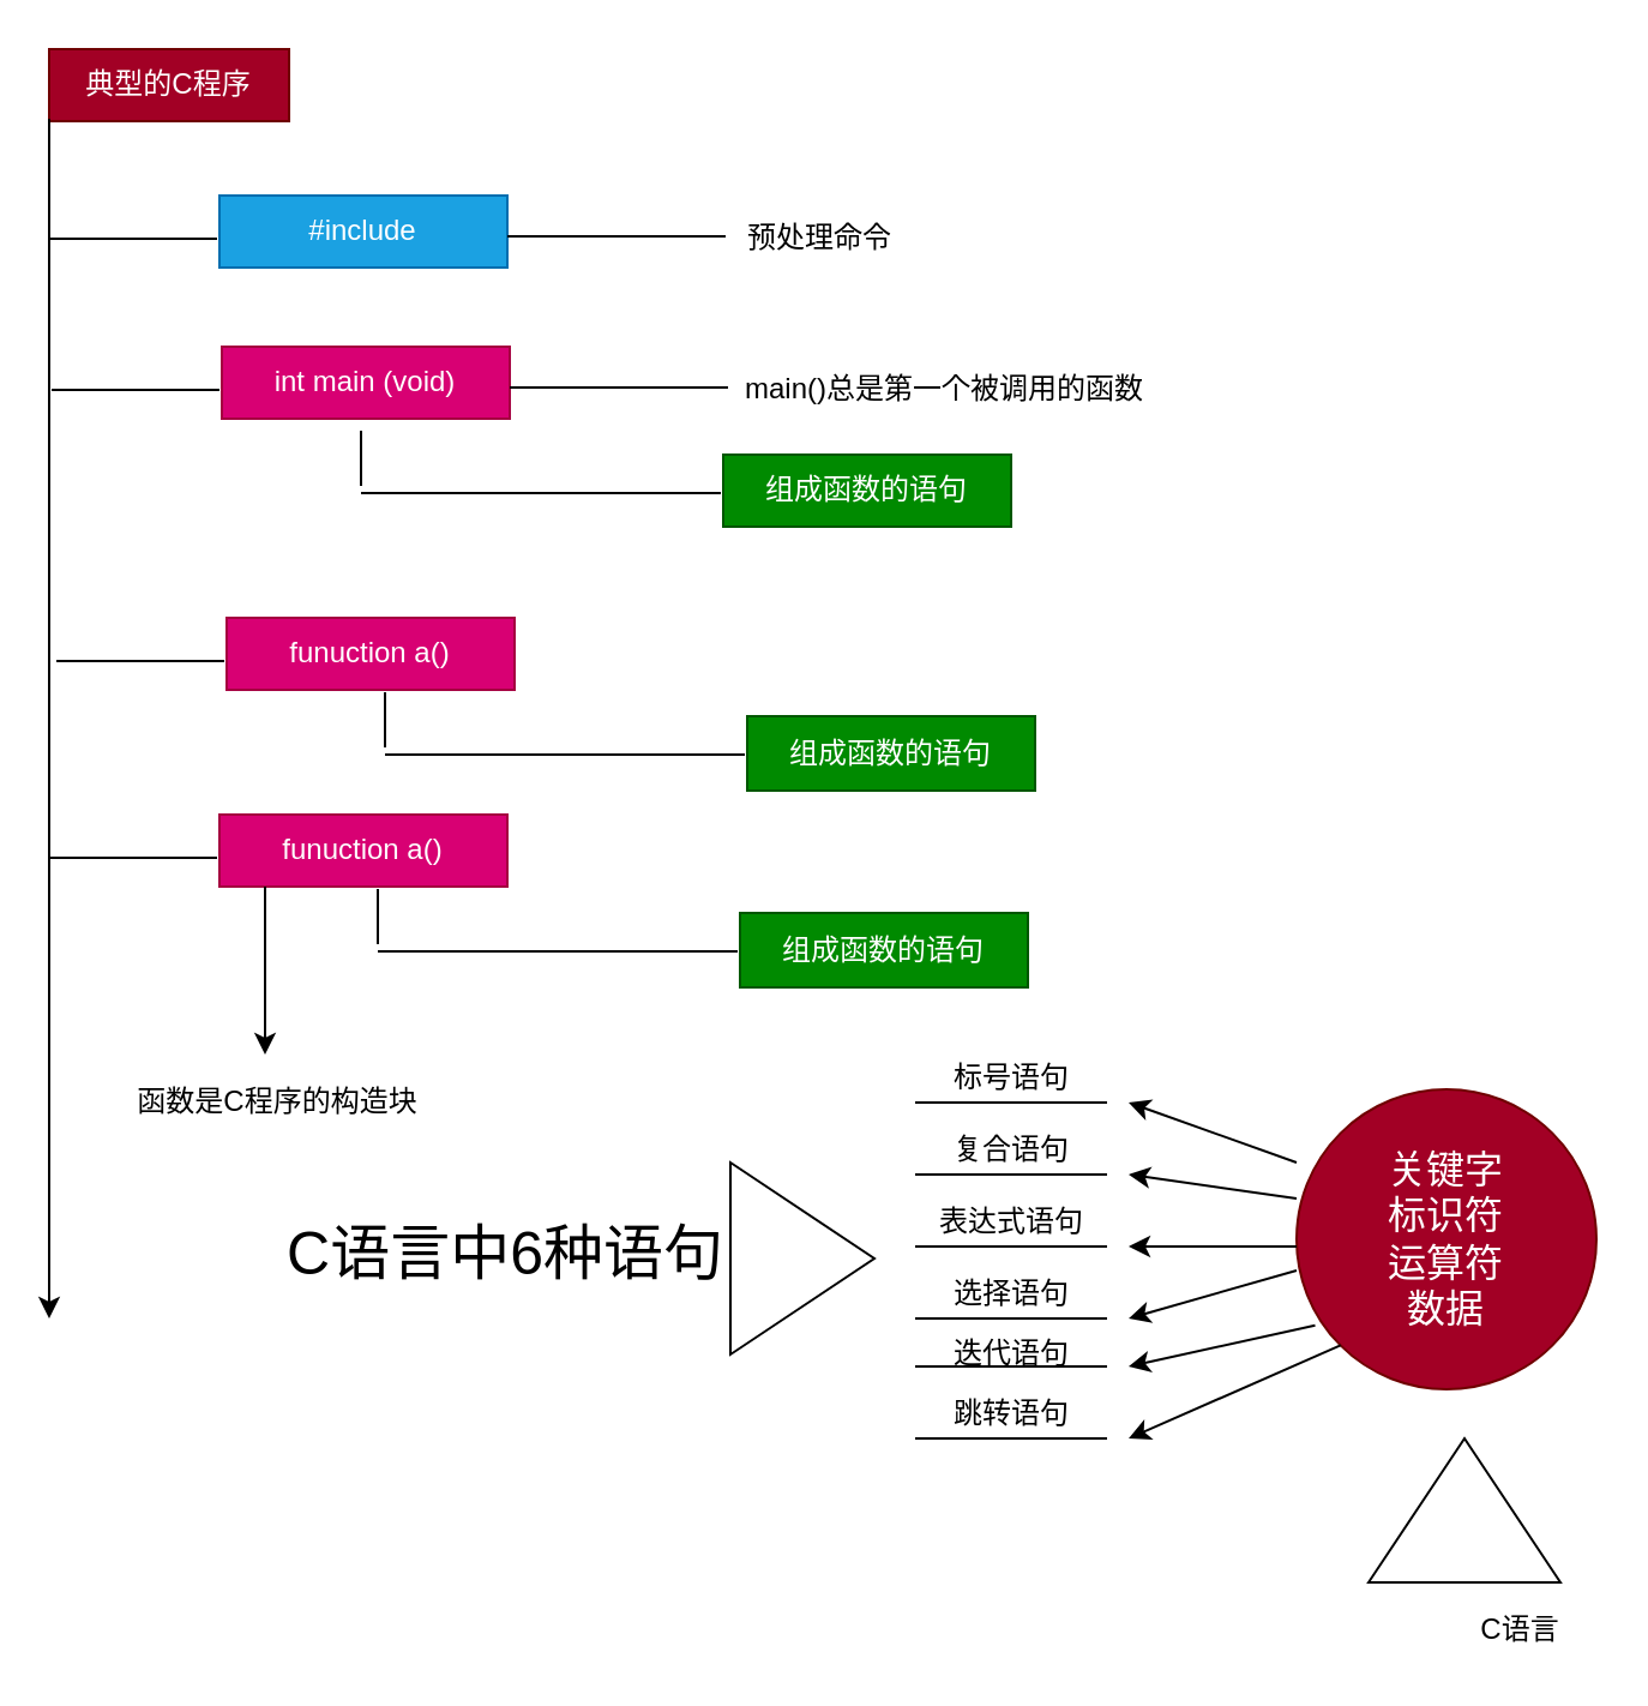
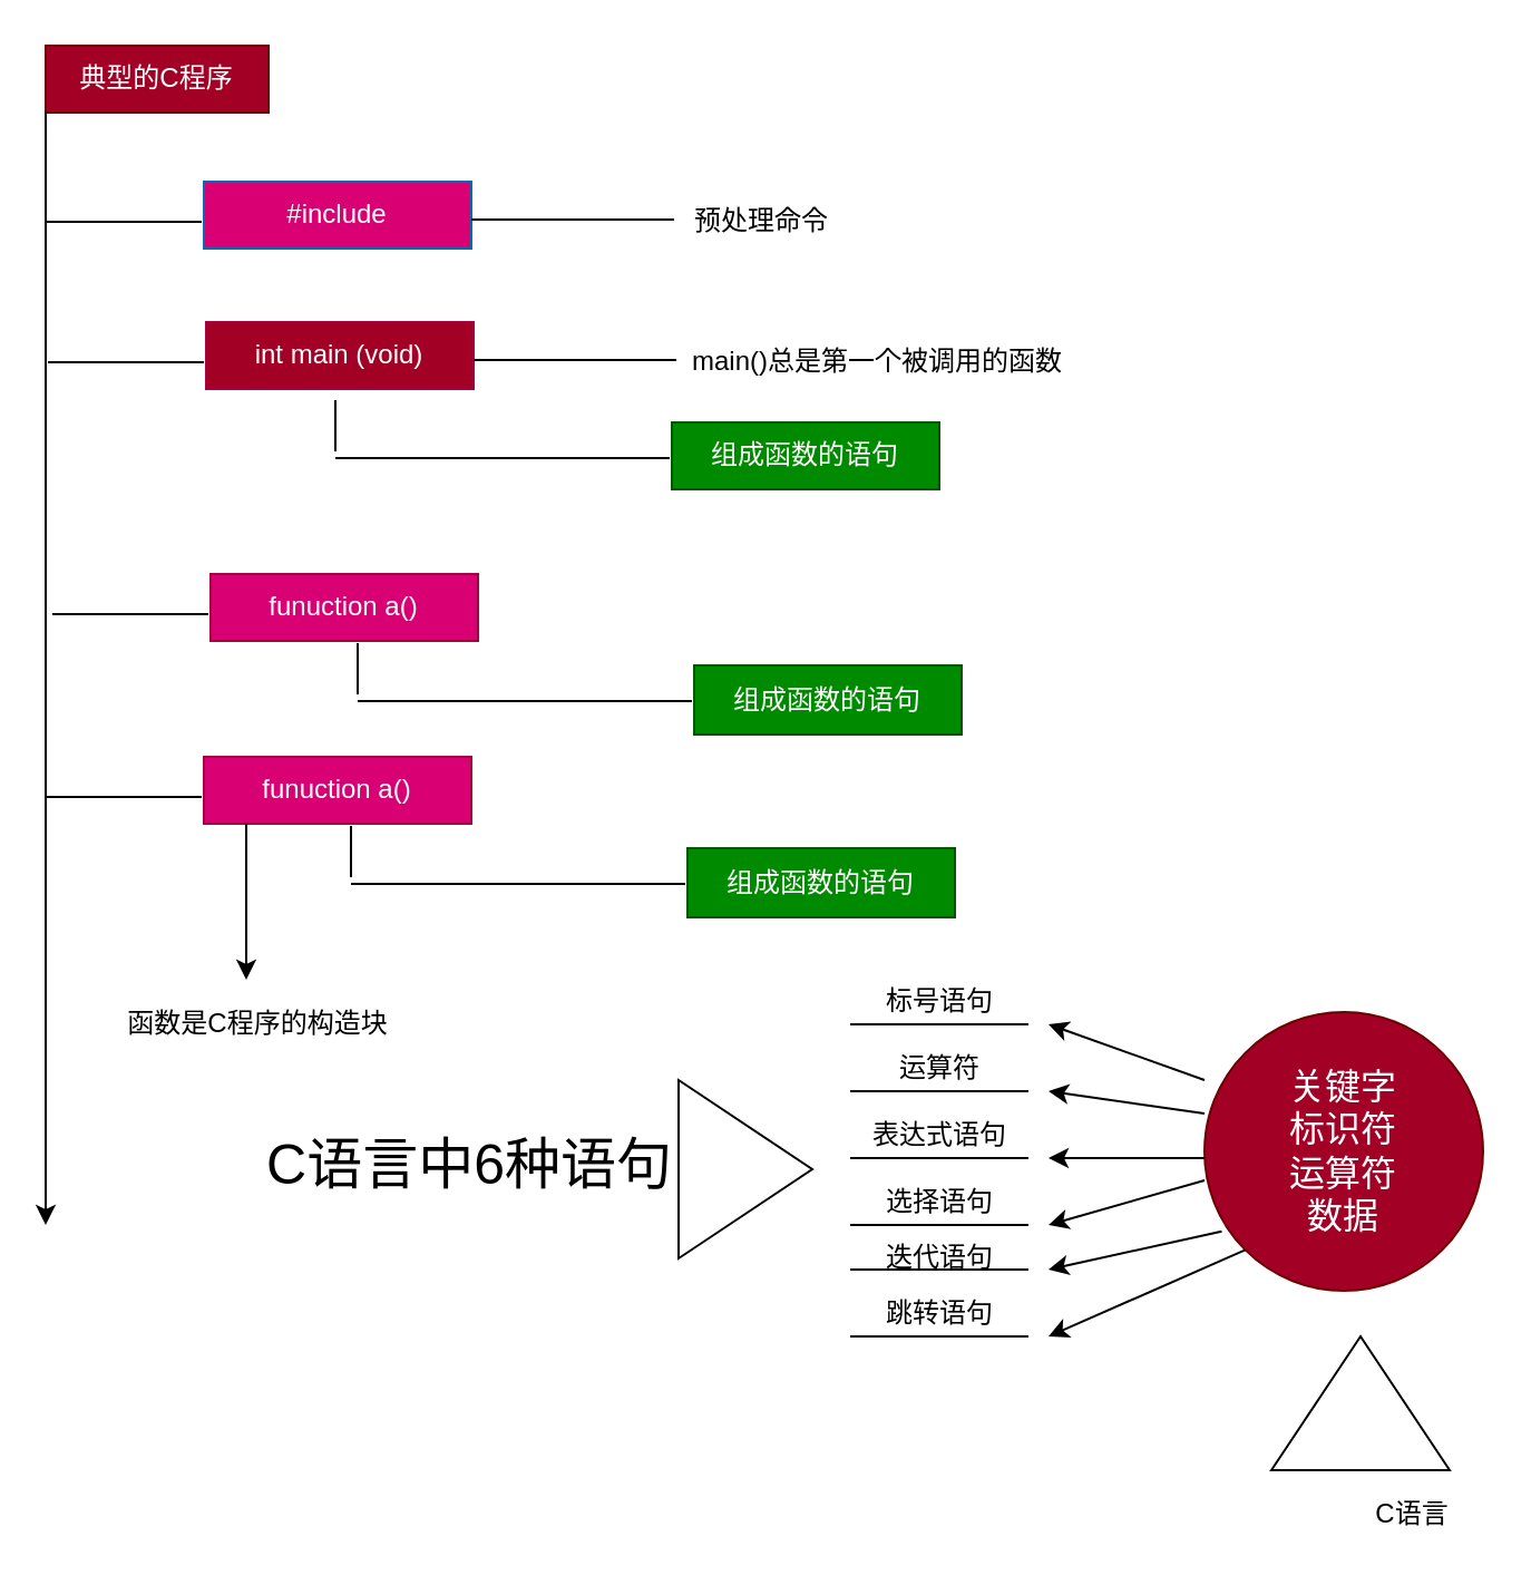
- <mxCell id="4" value="#include" style="rounded=0;whiteSpace=wrap;html=1;fillColor=#1ba1e2;strokeColor=#006EAF;fontColor=#ffffff;" parent="1" vertex="1"><mxGeometry x="91" y="81" width="120" height="30" as="geometry" /></mxCell>
+ <mxCell id="4" value="#include" style="rounded=0;whiteSpace=wrap;html=1;fillColor=#d80073;strokeColor=#006EAF;fontColor=#ffffff;" parent="1" vertex="1"><mxGeometry x="91" y="81" width="120" height="30" as="geometry" /></mxCell>
- <mxCell id="8" value="int main (void)" style="rounded=0;whiteSpace=wrap;html=1;fillColor=#d80073;strokeColor=#A50040;fontColor=#ffffff;" parent="1" vertex="1"><mxGeometry x="92" y="144" width="120" height="30" as="geometry" /></mxCell>
+ <mxCell id="8" value="int main (void)" style="rounded=0;whiteSpace=wrap;html=1;fillColor=#a20025;strokeColor=#A50040;fontColor=#ffffff;" parent="1" vertex="1"><mxGeometry x="92" y="144" width="120" height="30" as="geometry" /></mxCell>
- <mxCell id="30" value="复合语句" style="text;html=1;align=center;verticalAlign=middle;resizable=0;points=[];autosize=1;strokeColor=none;" parent="1" vertex="1"><mxGeometry x="391" y="469" width="60" height="20" as="geometry" /></mxCell>
+ <mxCell id="30" value="运算符" style="text;html=1;align=center;verticalAlign=middle;resizable=0;points=[];autosize=1;strokeColor=none;" parent="1" vertex="1"><mxGeometry x="391" y="469" width="60" height="20" as="geometry" /></mxCell>
